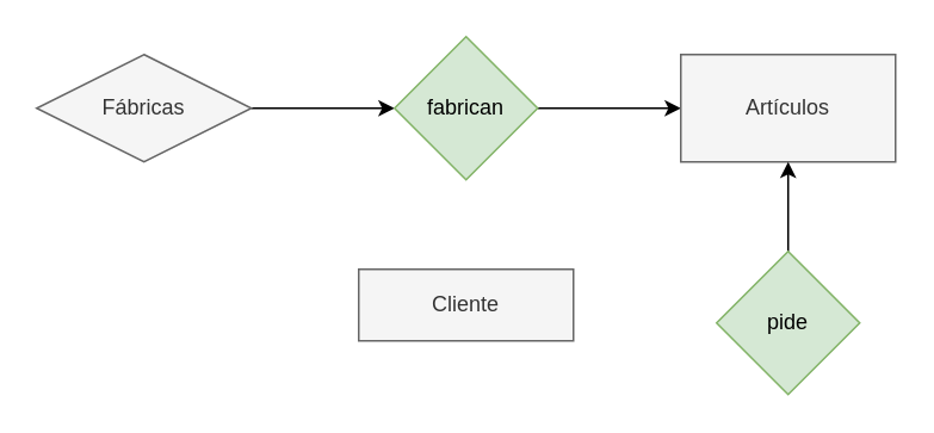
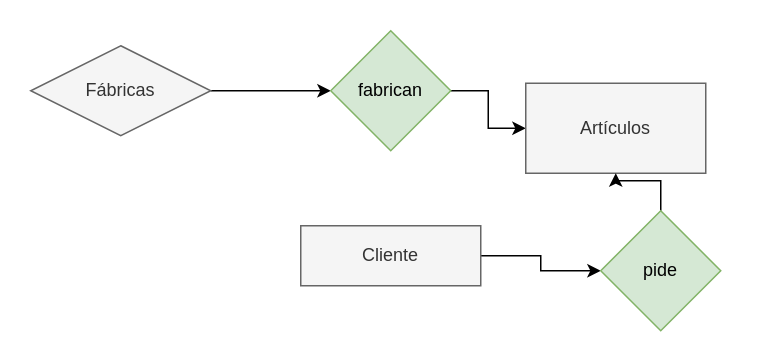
- <mxCell id="6" value="Artículos" style="whiteSpace=wrap;html=1;fillColor=#f5f5f5;fontColor=#333333;strokeColor=#666666;" vertex="1" parent="1"><mxGeometry x="380" y="30" width="120" height="60" as="geometry" /></mxCell>
+ <mxCell id="6" value="Artículos" style="whiteSpace=wrap;html=1;fillColor=#f5f5f5;fontColor=#333333;strokeColor=#666666;" vertex="1" parent="1"><mxGeometry x="350" y="55" width="120" height="60" as="geometry" /></mxCell>
+ <mxCell id="7" style="edgeStyle=orthogonalEdgeStyle;rounded=0;orthogonalLoop=1;jettySize=auto;html=1;" edge="1" parent="1" source="8" target="10"><mxGeometry relative="1" as="geometry" /></mxCell>
